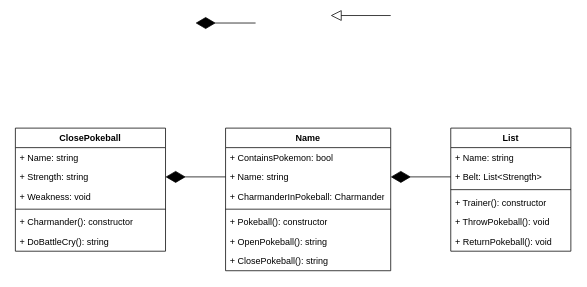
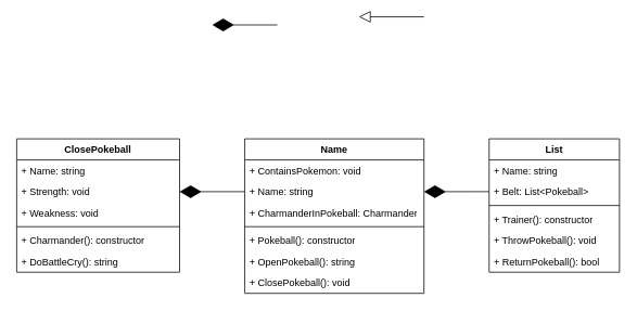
- <mxCell id="12" value="+ ContainsPokemon: bool" style="text;strokeColor=none;fillColor=none;align=left;verticalAlign=top;spacingLeft=4;spacingRight=4;overflow=hidden;rotatable=0;points=[[0,0.5],[1,0.5]];portConstraint=eastwest;whiteSpace=wrap;html=1;" parent="11" vertex="1"><mxGeometry y="26" width="220" height="26" as="geometry" /></mxCell>
+ <mxCell id="12" value="+ ContainsPokemon: void" style="text;strokeColor=none;fillColor=none;align=left;verticalAlign=top;spacingLeft=4;spacingRight=4;overflow=hidden;rotatable=0;points=[[0,0.5],[1,0.5]];portConstraint=eastwest;whiteSpace=wrap;html=1;" parent="11" vertex="1"><mxGeometry y="26" width="220" height="26" as="geometry" /></mxCell>
- <mxCell id="21" value="+ Strength: string" style="text;strokeColor=none;fillColor=none;align=left;verticalAlign=top;spacingLeft=4;spacingRight=4;overflow=hidden;rotatable=0;points=[[0,0.5],[1,0.5]];portConstraint=eastwest;whiteSpace=wrap;html=1;" parent="19" vertex="1"><mxGeometry y="52" width="200" height="26" as="geometry" /></mxCell>
+ <mxCell id="21" value="+ Strength: void" style="text;strokeColor=none;fillColor=none;align=left;verticalAlign=top;spacingLeft=4;spacingRight=4;overflow=hidden;rotatable=0;points=[[0,0.5],[1,0.5]];portConstraint=eastwest;whiteSpace=wrap;html=1;" parent="19" vertex="1"><mxGeometry y="52" width="200" height="26" as="geometry" /></mxCell>
- <mxCell id="6" value="+ Belt: List&amp;lt;Strength&amp;gt;" style="text;strokeColor=none;fillColor=none;align=left;verticalAlign=top;spacingLeft=4;spacingRight=4;overflow=hidden;rotatable=0;points=[[0,0.5],[1,0.5]];portConstraint=eastwest;whiteSpace=wrap;html=1;" parent="4" vertex="1"><mxGeometry y="52" width="160" height="26" as="geometry" /></mxCell>
+ <mxCell id="6" value="+ Belt: List&amp;lt;Pokeball&amp;gt;" style="text;strokeColor=none;fillColor=none;align=left;verticalAlign=top;spacingLeft=4;spacingRight=4;overflow=hidden;rotatable=0;points=[[0,0.5],[1,0.5]];portConstraint=eastwest;whiteSpace=wrap;html=1;" parent="4" vertex="1"><mxGeometry y="52" width="160" height="26" as="geometry" /></mxCell>
- <mxCell id="10" value="+ ReturnPokeball(): void" style="text;strokeColor=none;fillColor=none;align=left;verticalAlign=top;spacingLeft=4;spacingRight=4;overflow=hidden;rotatable=0;points=[[0,0.5],[1,0.5]];portConstraint=eastwest;whiteSpace=wrap;html=1;" vertex="1" parent="4"><mxGeometry y="138" width="160" height="26" as="geometry" /></mxCell>
+ <mxCell id="10" value="+ ReturnPokeball(): bool" style="text;strokeColor=none;fillColor=none;align=left;verticalAlign=top;spacingLeft=4;spacingRight=4;overflow=hidden;rotatable=0;points=[[0,0.5],[1,0.5]];portConstraint=eastwest;whiteSpace=wrap;html=1;" vertex="1" parent="4"><mxGeometry y="138" width="160" height="26" as="geometry" /></mxCell>
- <mxCell id="18" value="+ ClosePokeball(): string" style="text;strokeColor=none;fillColor=none;align=left;verticalAlign=top;spacingLeft=4;spacingRight=4;overflow=hidden;rotatable=0;points=[[0,0.5],[1,0.5]];portConstraint=eastwest;whiteSpace=wrap;html=1;" vertex="1" parent="11"><mxGeometry y="164" width="220" height="26" as="geometry" /></mxCell>
+ <mxCell id="18" value="+ ClosePokeball(): void" style="text;strokeColor=none;fillColor=none;align=left;verticalAlign=top;spacingLeft=4;spacingRight=4;overflow=hidden;rotatable=0;points=[[0,0.5],[1,0.5]];portConstraint=eastwest;whiteSpace=wrap;html=1;" vertex="1" parent="11"><mxGeometry y="164" width="220" height="26" as="geometry" /></mxCell>
